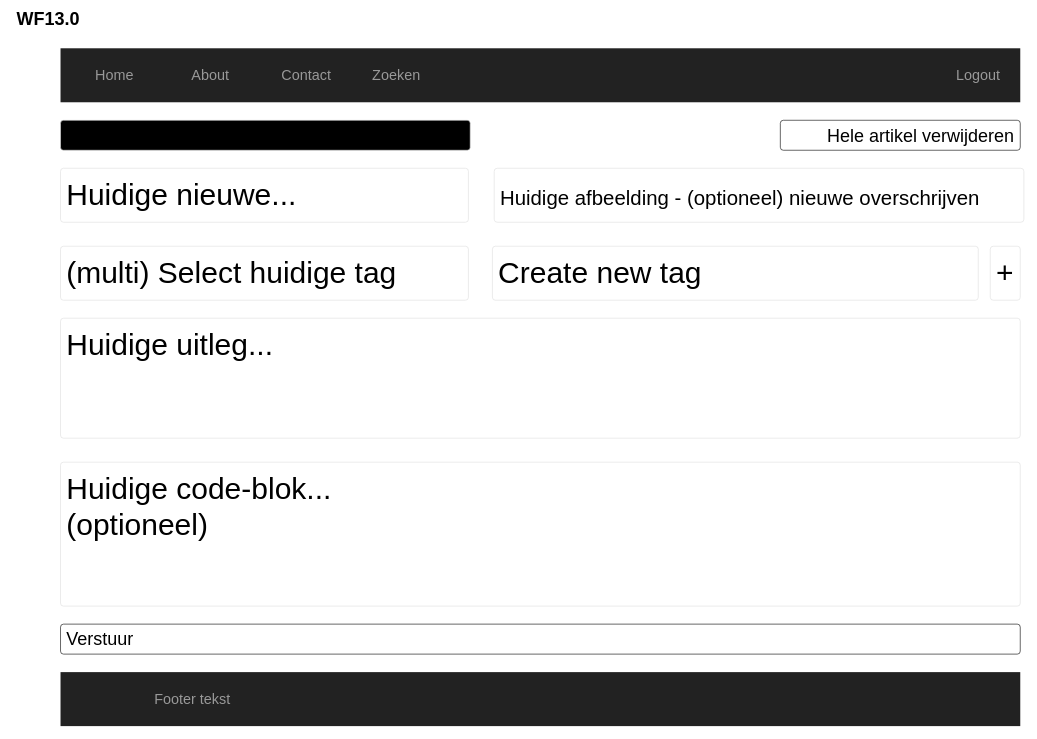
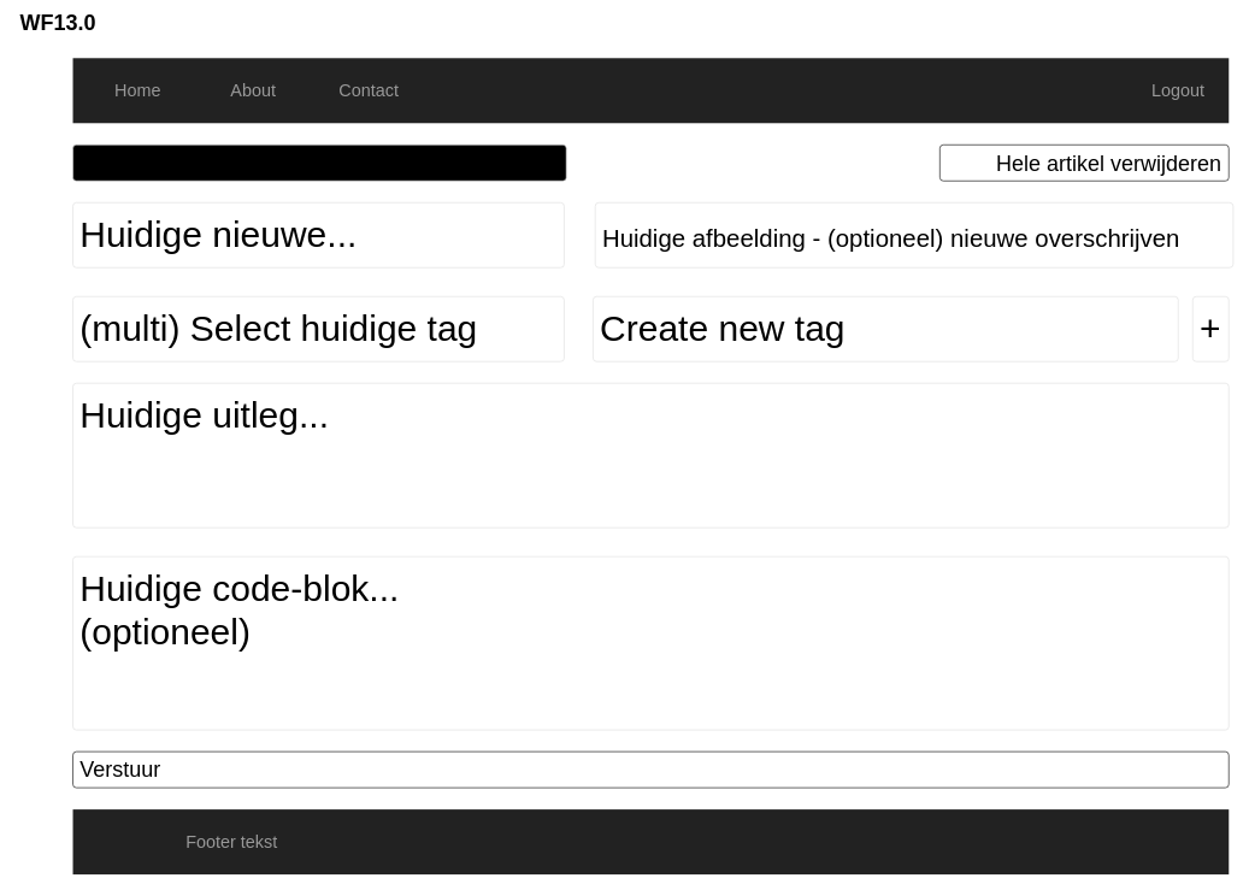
- <mxCell id="3" value="Zoeken" style="html=1;shadow=0;dashed=0;fillColor=none;strokeColor=none;shape=mxgraph.bootstrap.rect;fontColor=#999999;whiteSpace=wrap;fontSize=24;" parent="2" vertex="1"><mxGeometry x="480.014" width="160" height="90" as="geometry" /></mxCell>
